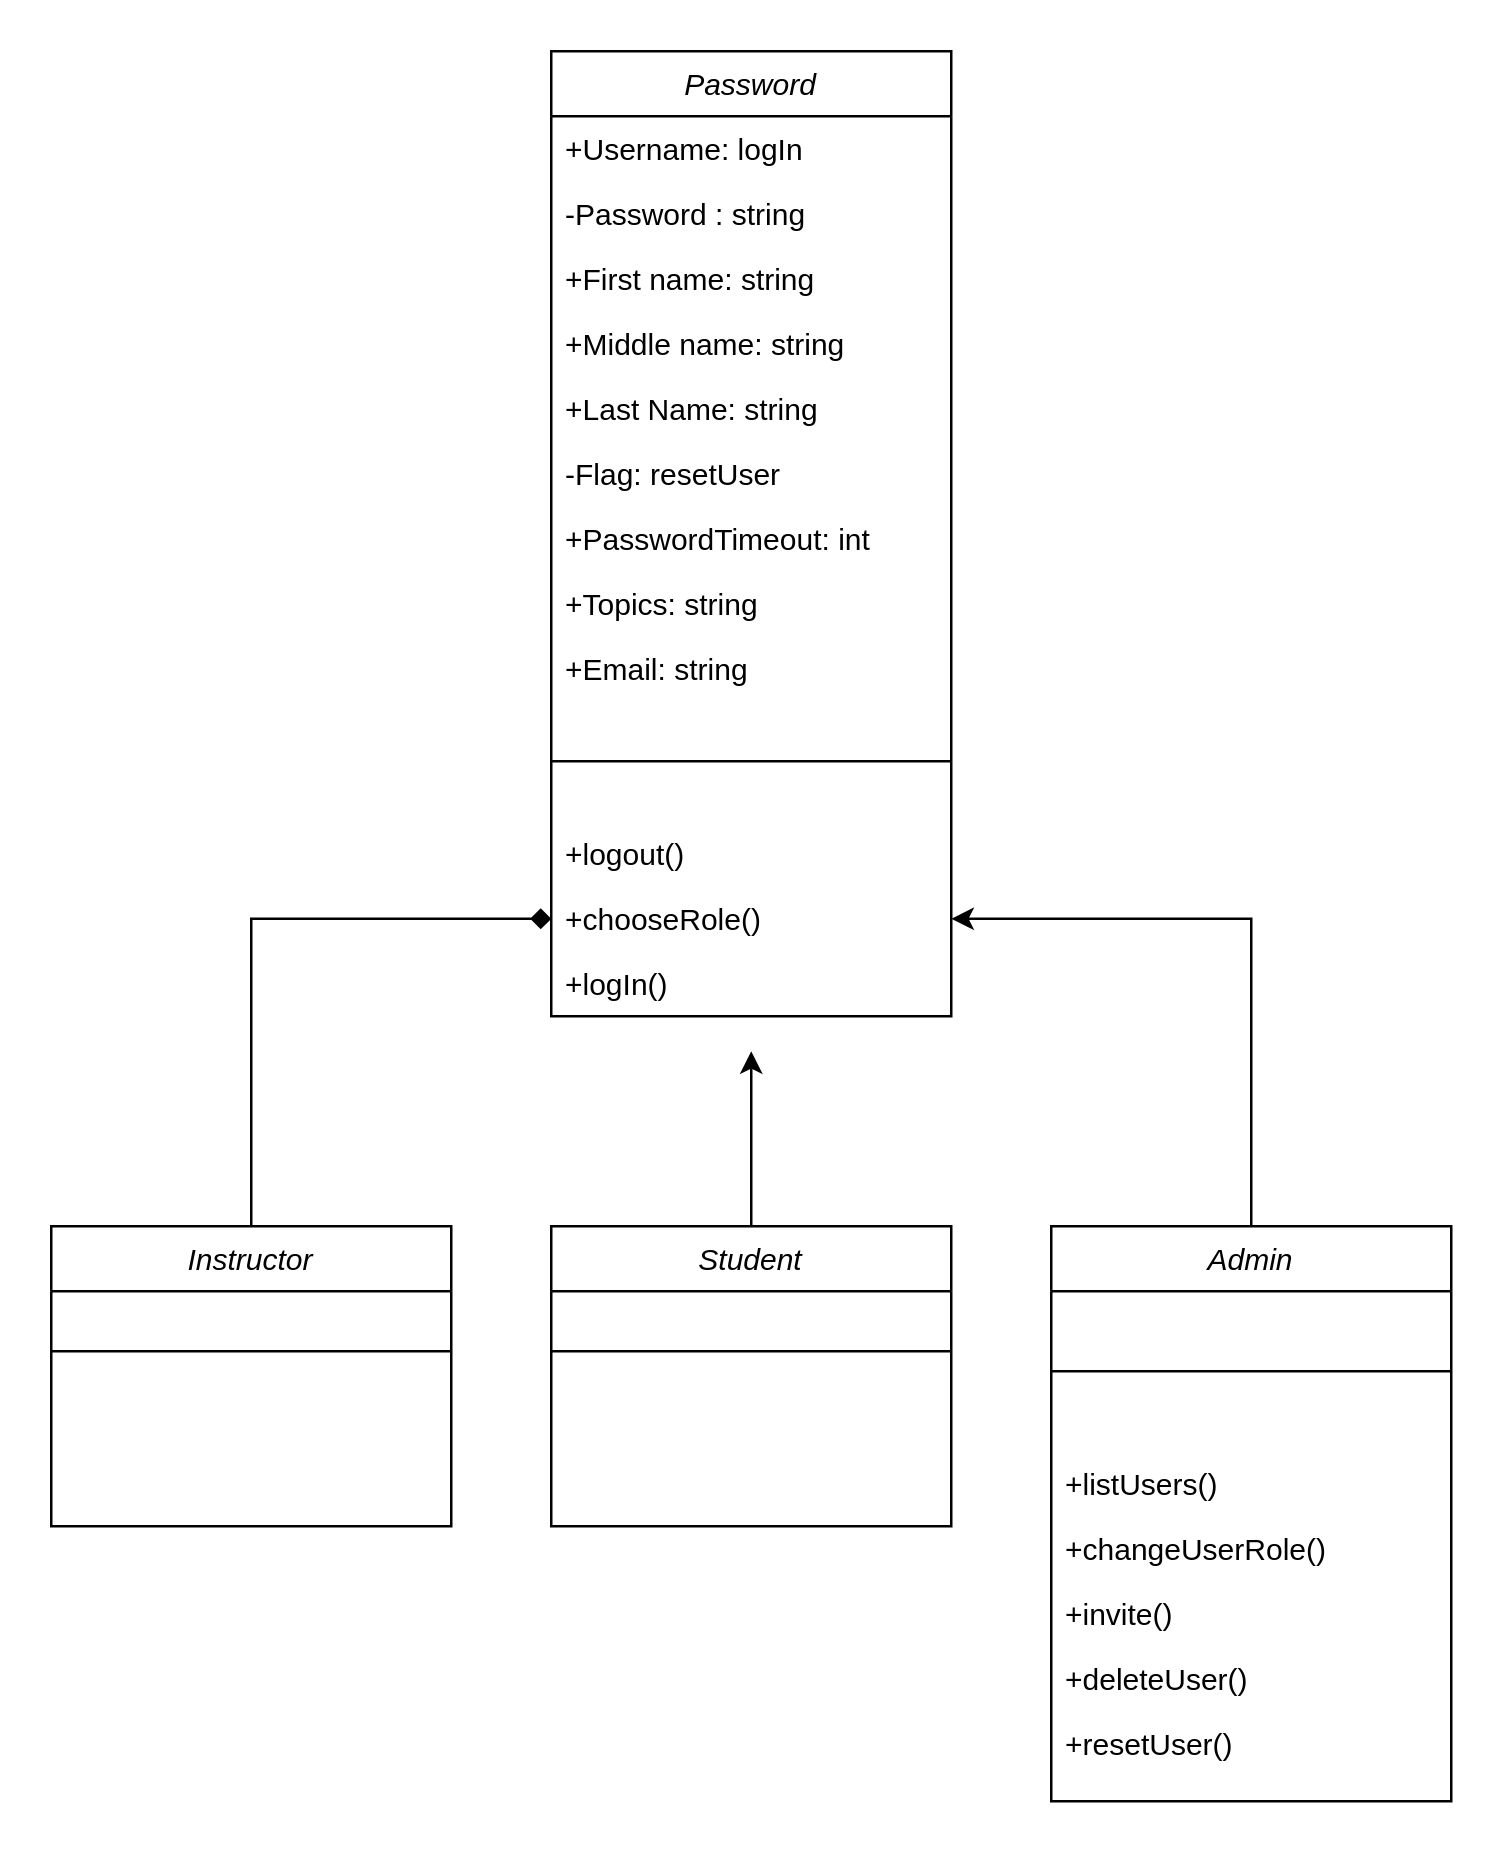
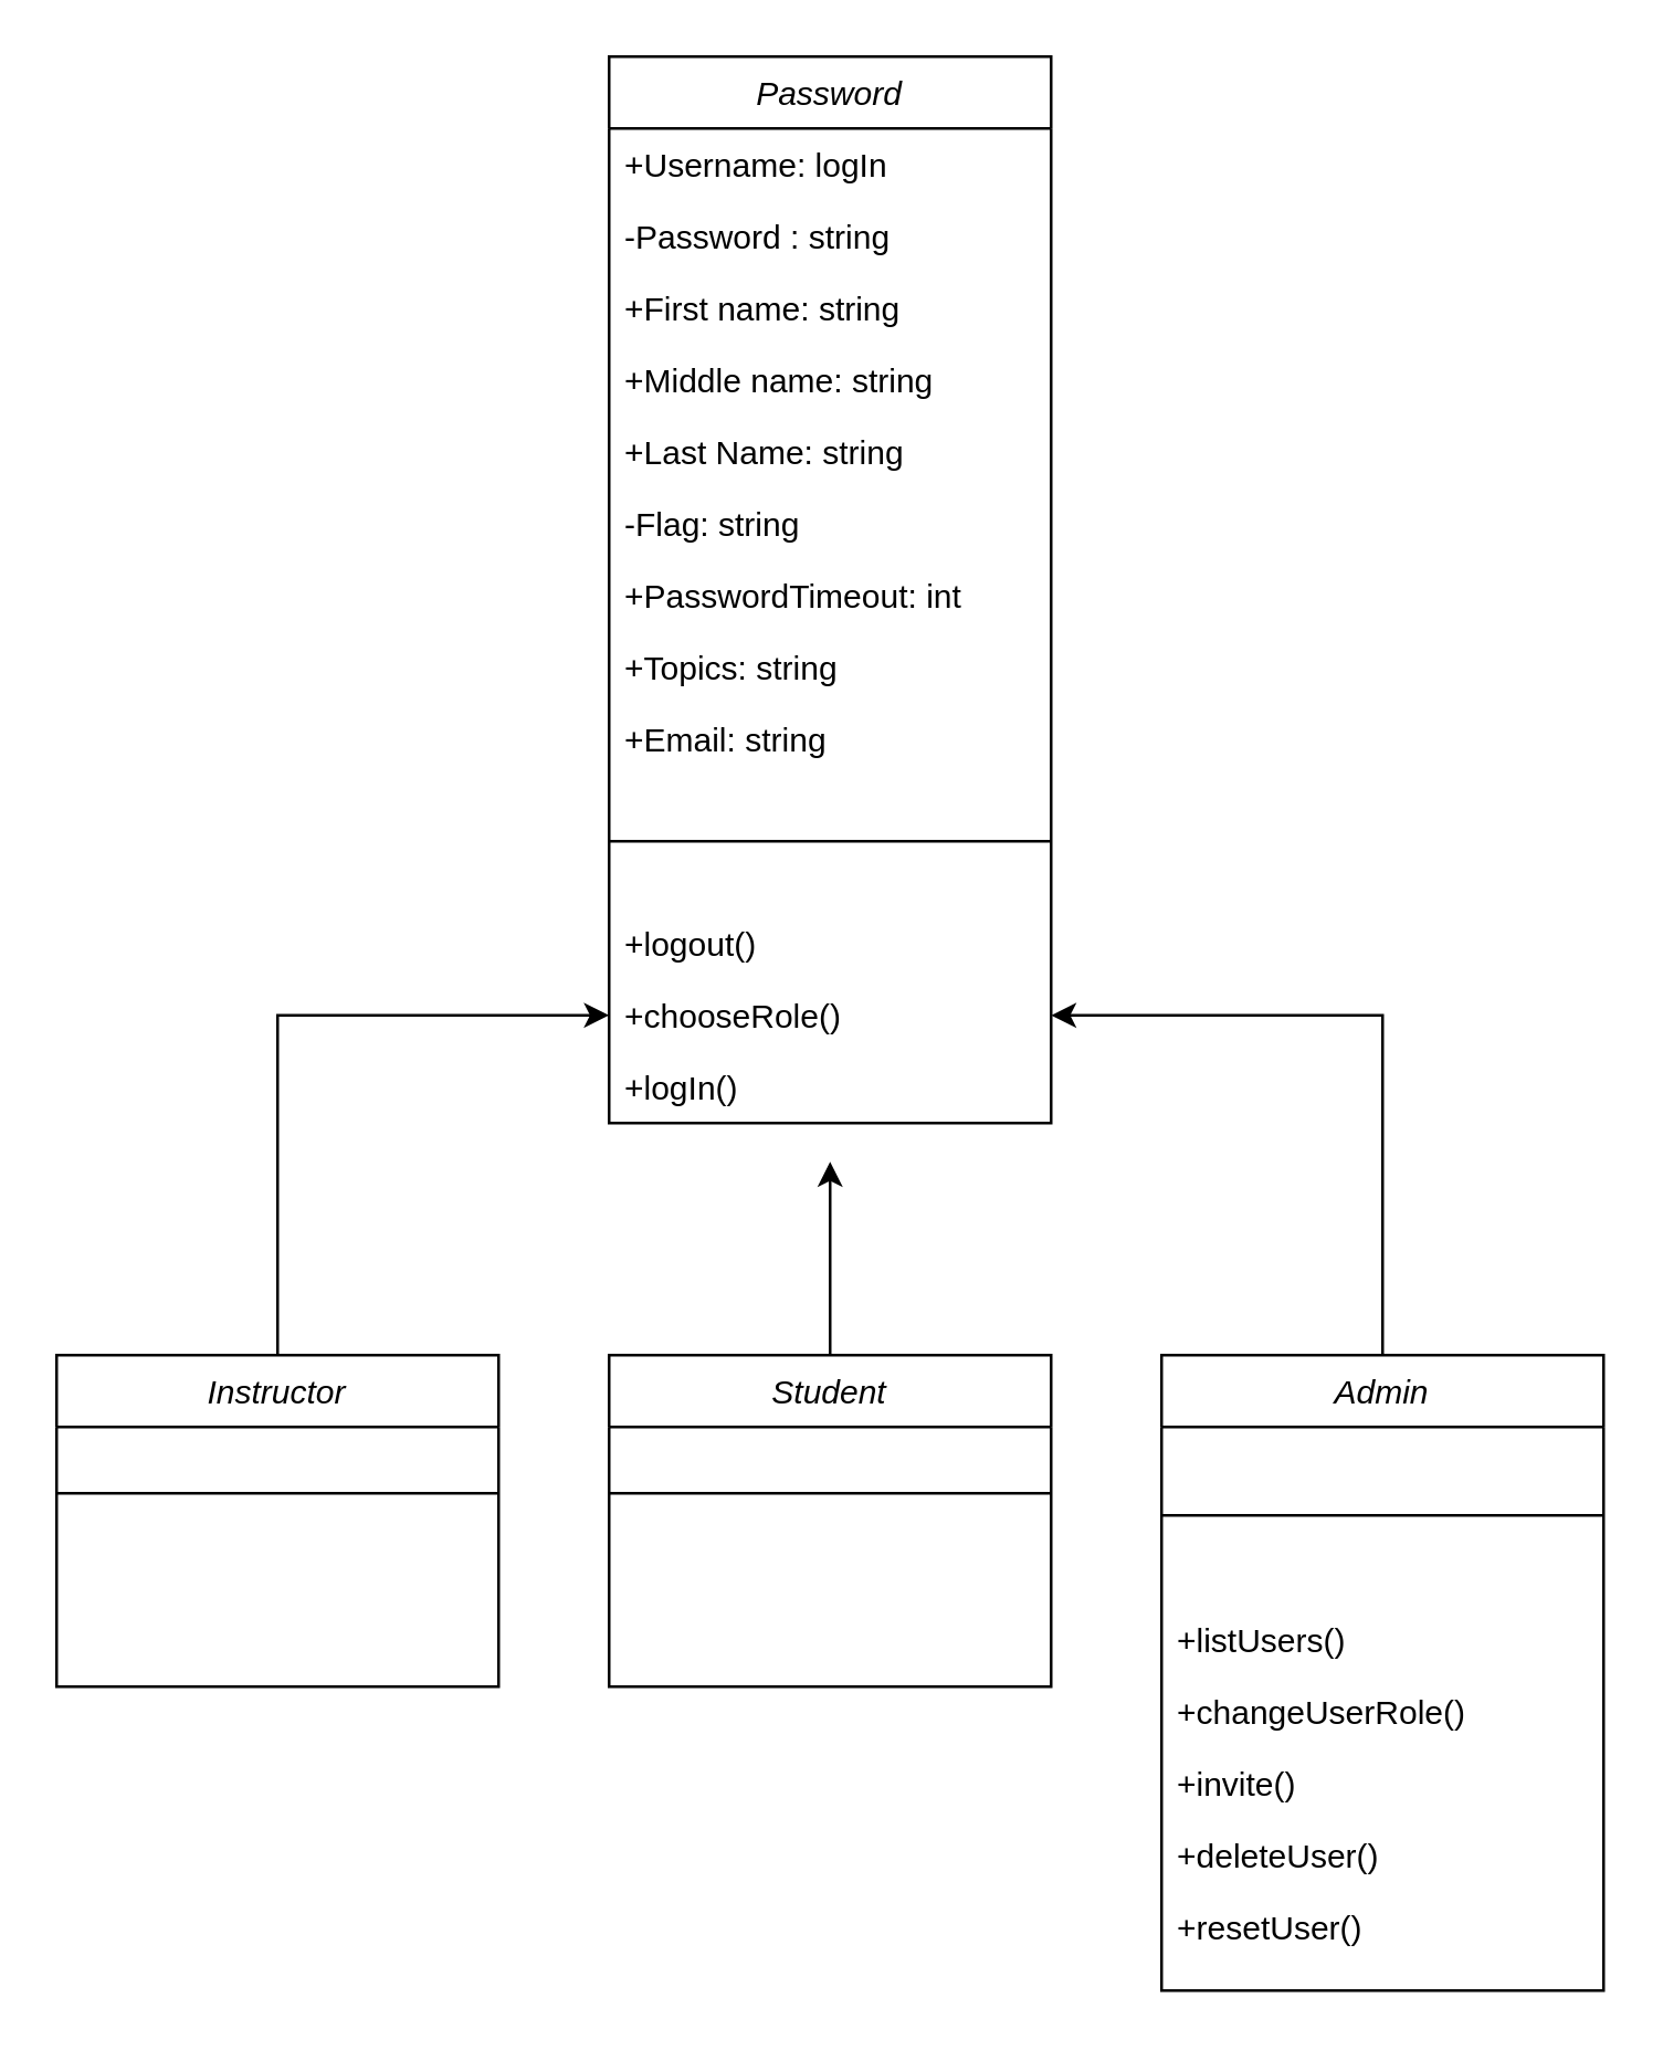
- <mxCell id="8" value="-Flag: resetUser&#10;" style="text;align=left;verticalAlign=top;spacingLeft=4;spacingRight=4;overflow=hidden;rotatable=0;points=[[0,0.5],[1,0.5]];portConstraint=eastwest;rounded=0;shadow=0;html=0;" vertex="1" parent="2"><mxGeometry y="156" width="160" height="26" as="geometry" /></mxCell>
+ <mxCell id="8" value="-Flag: string&#10;" style="text;align=left;verticalAlign=top;spacingLeft=4;spacingRight=4;overflow=hidden;rotatable=0;points=[[0,0.5],[1,0.5]];portConstraint=eastwest;rounded=0;shadow=0;html=0;" vertex="1" parent="2"><mxGeometry y="156" width="160" height="26" as="geometry" /></mxCell>
- <mxCell id="27" style="edgeStyle=orthogonalEdgeStyle;rounded=0;orthogonalLoop=1;jettySize=auto;html=1;exitX=0.5;exitY=0;exitDx=0;exitDy=0;entryX=0;entryY=0.5;entryDx=0;entryDy=0;endArrow=diamond;" edge="1" parent="1" source="28" target="14"><mxGeometry relative="1" as="geometry" /></mxCell>
+ <mxCell id="27" style="edgeStyle=orthogonalEdgeStyle;rounded=0;orthogonalLoop=1;jettySize=auto;html=1;exitX=0.5;exitY=0;exitDx=0;exitDy=0;entryX=0;entryY=0.5;entryDx=0;entryDy=0;" edge="1" parent="1" source="28" target="14"><mxGeometry relative="1" as="geometry" /></mxCell>
